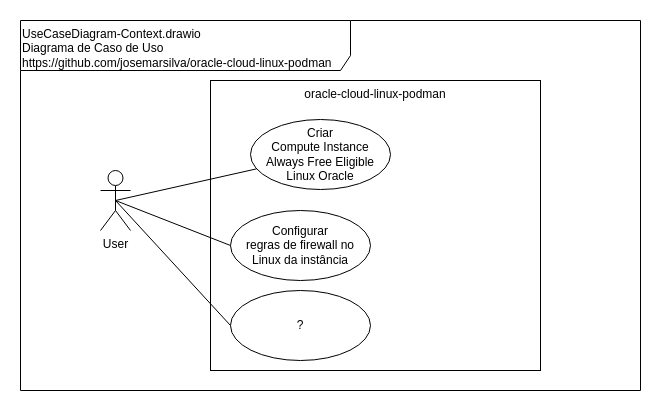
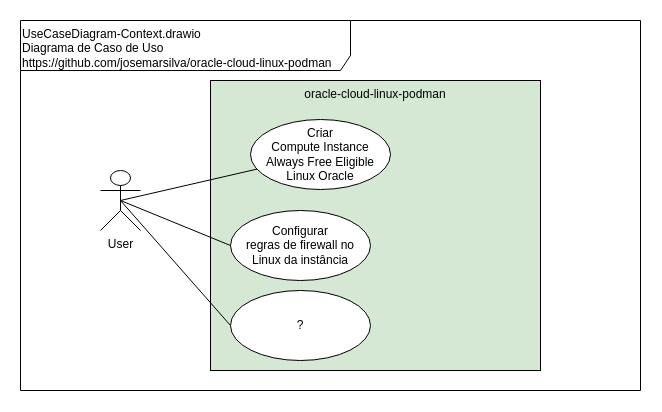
- <mxCell id="3" value="&lt;div style=&quot;text-align: center&quot;&gt;User&lt;/div&gt;" style="shape=umlActor;verticalLabelPosition=bottom;labelBackgroundColor=#ffffff;verticalAlign=top;html=1;align=center;" parent="1" vertex="1"><mxGeometry x="100" y="170" width="30" height="60" as="geometry" /></mxCell>
+ <mxCell id="3" value="&lt;div style=&quot;text-align: center&quot;&gt;User&lt;/div&gt;" style="shape=umlActor;verticalLabelPosition=bottom;labelBackgroundColor=#ffffff;verticalAlign=top;html=1;align=center;" parent="1" vertex="1"><mxGeometry x="100" y="170" width="40" height="60" as="geometry" /></mxCell>
- <mxCell id="4" value="&lt;div style=&quot;text-align: center&quot;&gt;&lt;span&gt;oracle-cloud-linux-podman&lt;/span&gt;&lt;/div&gt;" style="rounded=0;whiteSpace=wrap;html=1;align=center;verticalAlign=top;" parent="1" vertex="1"><mxGeometry x="210" y="80" width="330" height="290" as="geometry" /></mxCell>
+ <mxCell id="4" value="&lt;div style=&quot;text-align: center&quot;&gt;&lt;span&gt;oracle-cloud-linux-podman&lt;/span&gt;&lt;/div&gt;" style="rounded=0;whiteSpace=wrap;html=1;align=center;verticalAlign=top;fillColor=#d5e8d4;" parent="1" vertex="1"><mxGeometry x="210" y="80" width="330" height="290" as="geometry" /></mxCell>
